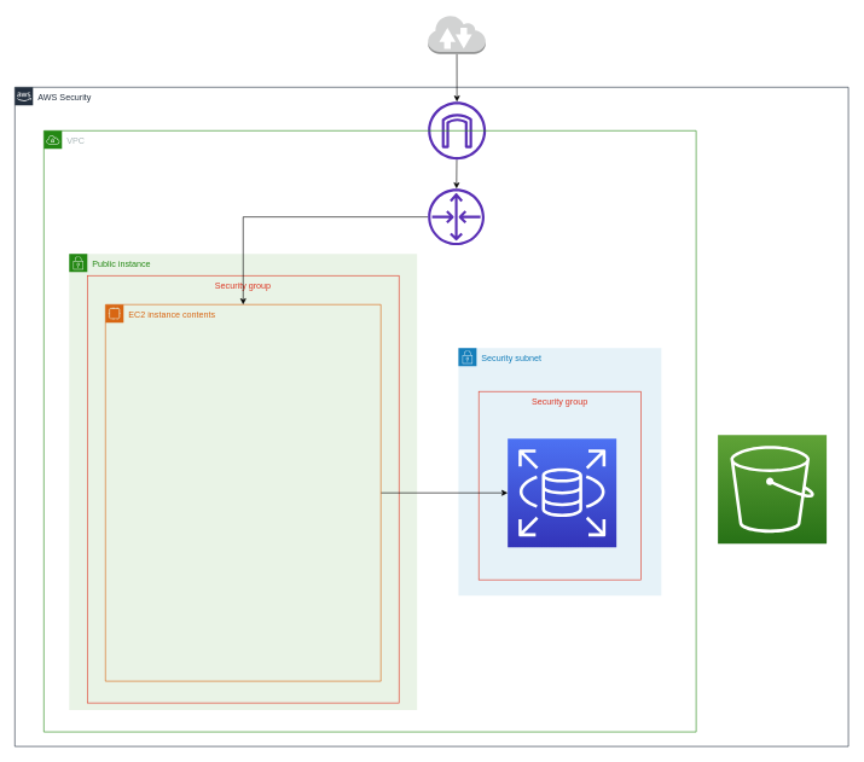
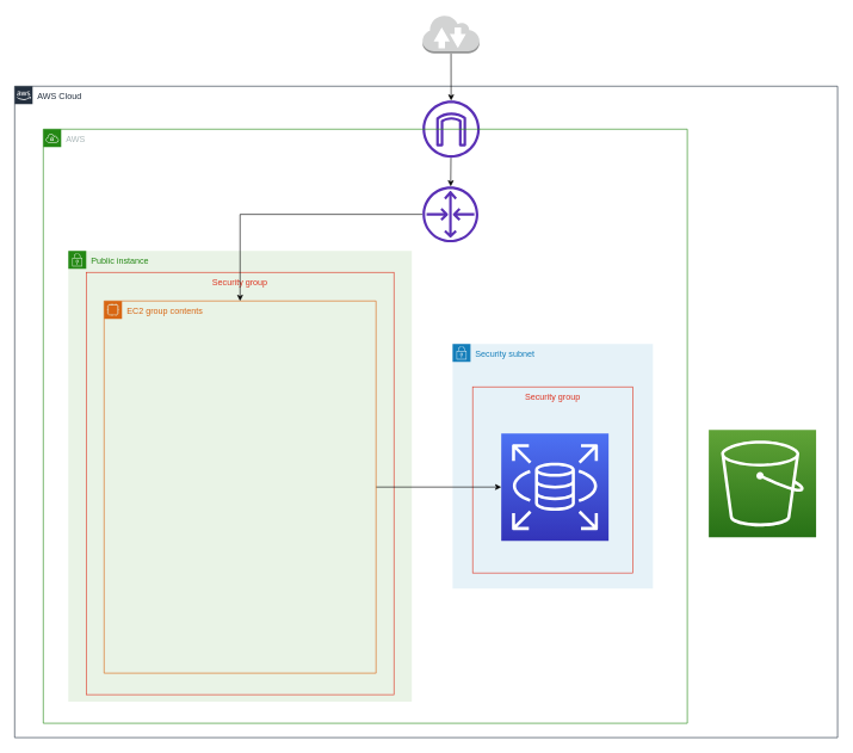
- <mxCell id="4" value="AWS Security" style="points=[[0,0],[0.25,0],[0.5,0],[0.75,0],[1,0],[1,0.25],[1,0.5],[1,0.75],[1,1],[0.75,1],[0.5,1],[0.25,1],[0,1],[0,0.75],[0,0.5],[0,0.25]];outlineConnect=0;gradientColor=none;html=1;whiteSpace=wrap;fontSize=12;fontStyle=0;shape=mxgraph.aws4.group;grIcon=mxgraph.aws4.group_aws_cloud_alt;strokeColor=#232F3E;fillColor=none;verticalAlign=top;align=left;spacingLeft=30;fontColor=#232F3E;dashed=0;" parent="1" vertex="1"><mxGeometry x="20" y="120" width="1150" height="910" as="geometry" /></mxCell>
+ <mxCell id="4" value="AWS Cloud" style="points=[[0,0],[0.25,0],[0.5,0],[0.75,0],[1,0],[1,0.25],[1,0.5],[1,0.75],[1,1],[0.75,1],[0.5,1],[0.25,1],[0,1],[0,0.75],[0,0.5],[0,0.25]];outlineConnect=0;gradientColor=none;html=1;whiteSpace=wrap;fontSize=12;fontStyle=0;shape=mxgraph.aws4.group;grIcon=mxgraph.aws4.group_aws_cloud_alt;strokeColor=#232F3E;fillColor=none;verticalAlign=top;align=left;spacingLeft=30;fontColor=#232F3E;dashed=0;" parent="1" vertex="1"><mxGeometry x="20" y="120" width="1150" height="910" as="geometry" /></mxCell>
- <mxCell id="20" value="VPC" style="points=[[0,0],[0.25,0],[0.5,0],[0.75,0],[1,0],[1,0.25],[1,0.5],[1,0.75],[1,1],[0.75,1],[0.5,1],[0.25,1],[0,1],[0,0.75],[0,0.5],[0,0.25]];outlineConnect=0;gradientColor=none;html=1;whiteSpace=wrap;fontSize=12;fontStyle=0;shape=mxgraph.aws4.group;grIcon=mxgraph.aws4.group_vpc;strokeColor=#248814;fillColor=none;verticalAlign=top;align=left;spacingLeft=30;fontColor=#AAB7B8;dashed=0;" parent="1" vertex="1"><mxGeometry x="60" y="180" width="900" height="830" as="geometry" /></mxCell>
+ <mxCell id="20" value="AWS" style="points=[[0,0],[0.25,0],[0.5,0],[0.75,0],[1,0],[1,0.25],[1,0.5],[1,0.75],[1,1],[0.75,1],[0.5,1],[0.25,1],[0,1],[0,0.75],[0,0.5],[0,0.25]];outlineConnect=0;gradientColor=none;html=1;whiteSpace=wrap;fontSize=12;fontStyle=0;shape=mxgraph.aws4.group;grIcon=mxgraph.aws4.group_vpc;strokeColor=#248814;fillColor=none;verticalAlign=top;align=left;spacingLeft=30;fontColor=#AAB7B8;dashed=0;" parent="1" vertex="1"><mxGeometry x="60" y="180" width="900" height="830" as="geometry" /></mxCell>
- <mxCell id="14" value="EC2 instance contents" style="points=[[0,0],[0.25,0],[0.5,0],[0.75,0],[1,0],[1,0.25],[1,0.5],[1,0.75],[1,1],[0.75,1],[0.5,1],[0.25,1],[0,1],[0,0.75],[0,0.5],[0,0.25]];outlineConnect=0;gradientColor=none;html=1;whiteSpace=wrap;fontSize=12;fontStyle=0;shape=mxgraph.aws4.group;grIcon=mxgraph.aws4.group_ec2_instance_contents;strokeColor=#D86613;fillColor=none;verticalAlign=top;align=left;spacingLeft=30;fontColor=#D86613;dashed=0;" vertex="1" parent="1"><mxGeometry x="145" y="420" width="380" height="520" as="geometry" /></mxCell>
+ <mxCell id="14" value="EC2 group contents" style="points=[[0,0],[0.25,0],[0.5,0],[0.75,0],[1,0],[1,0.25],[1,0.5],[1,0.75],[1,1],[0.75,1],[0.5,1],[0.25,1],[0,1],[0,0.75],[0,0.5],[0,0.25]];outlineConnect=0;gradientColor=none;html=1;whiteSpace=wrap;fontSize=12;fontStyle=0;shape=mxgraph.aws4.group;grIcon=mxgraph.aws4.group_ec2_instance_contents;strokeColor=#D86613;fillColor=none;verticalAlign=top;align=left;spacingLeft=30;fontColor=#D86613;dashed=0;" vertex="1" parent="1"><mxGeometry x="145" y="420" width="380" height="520" as="geometry" /></mxCell>
